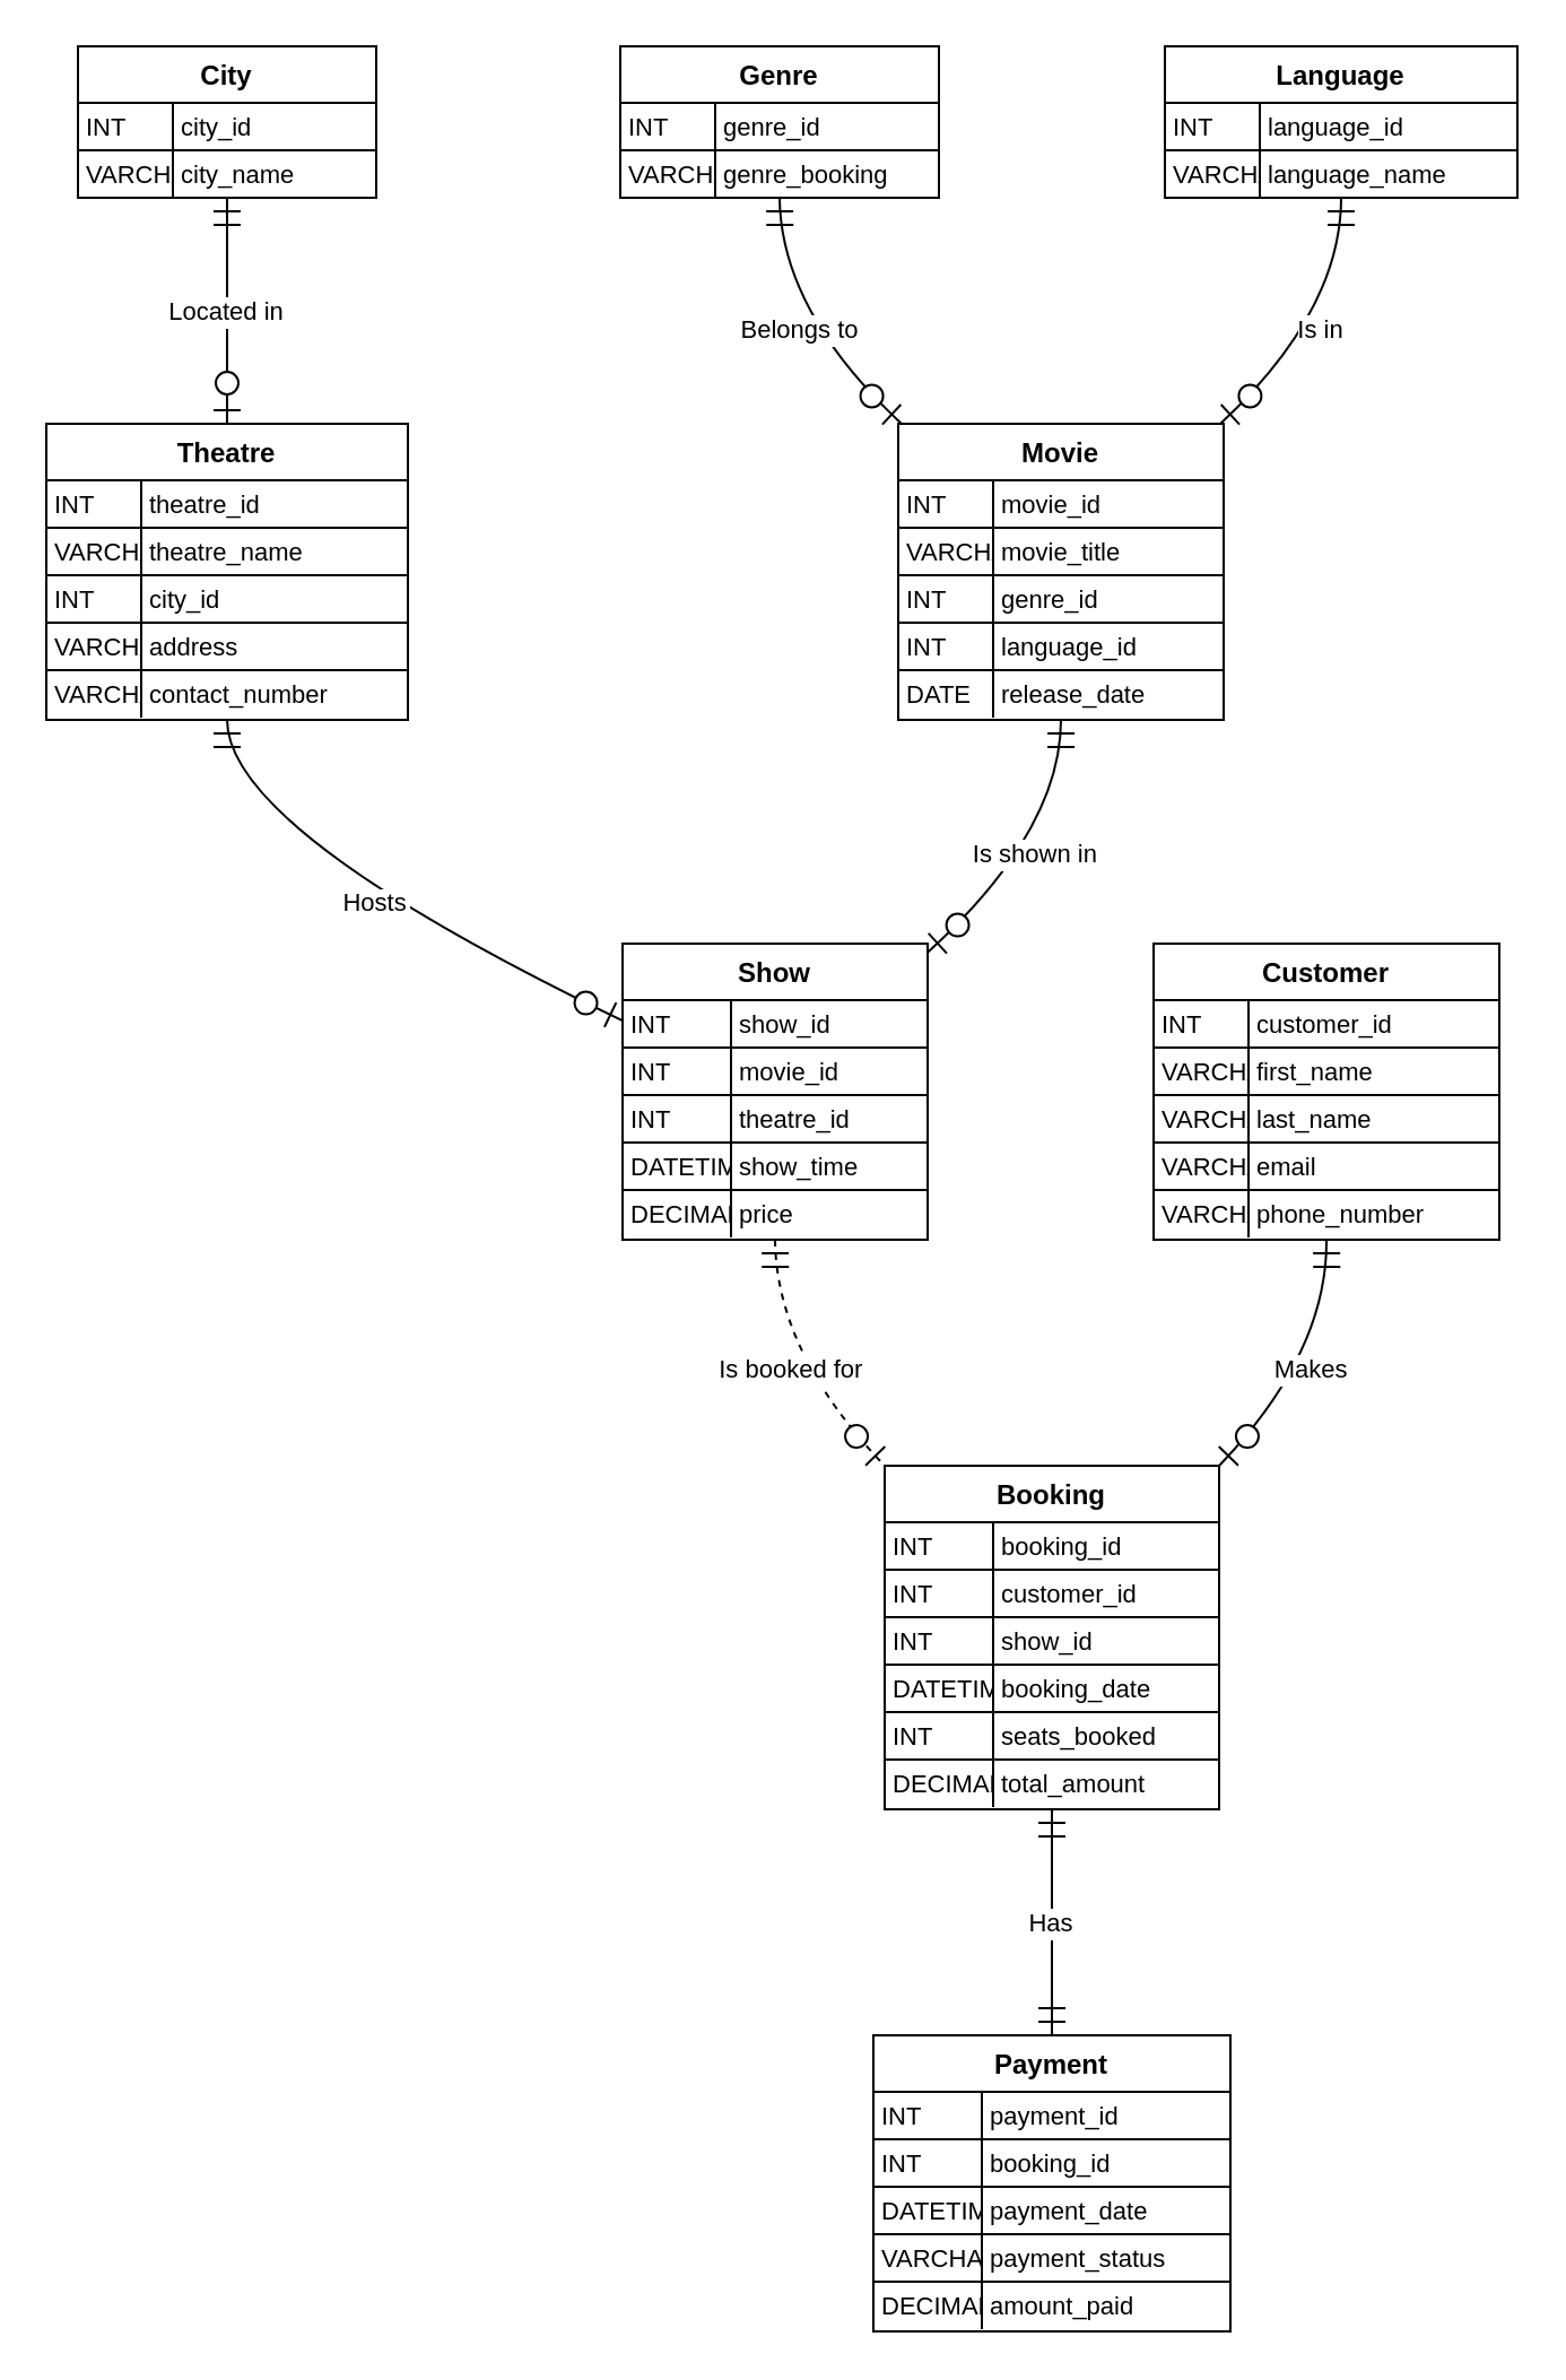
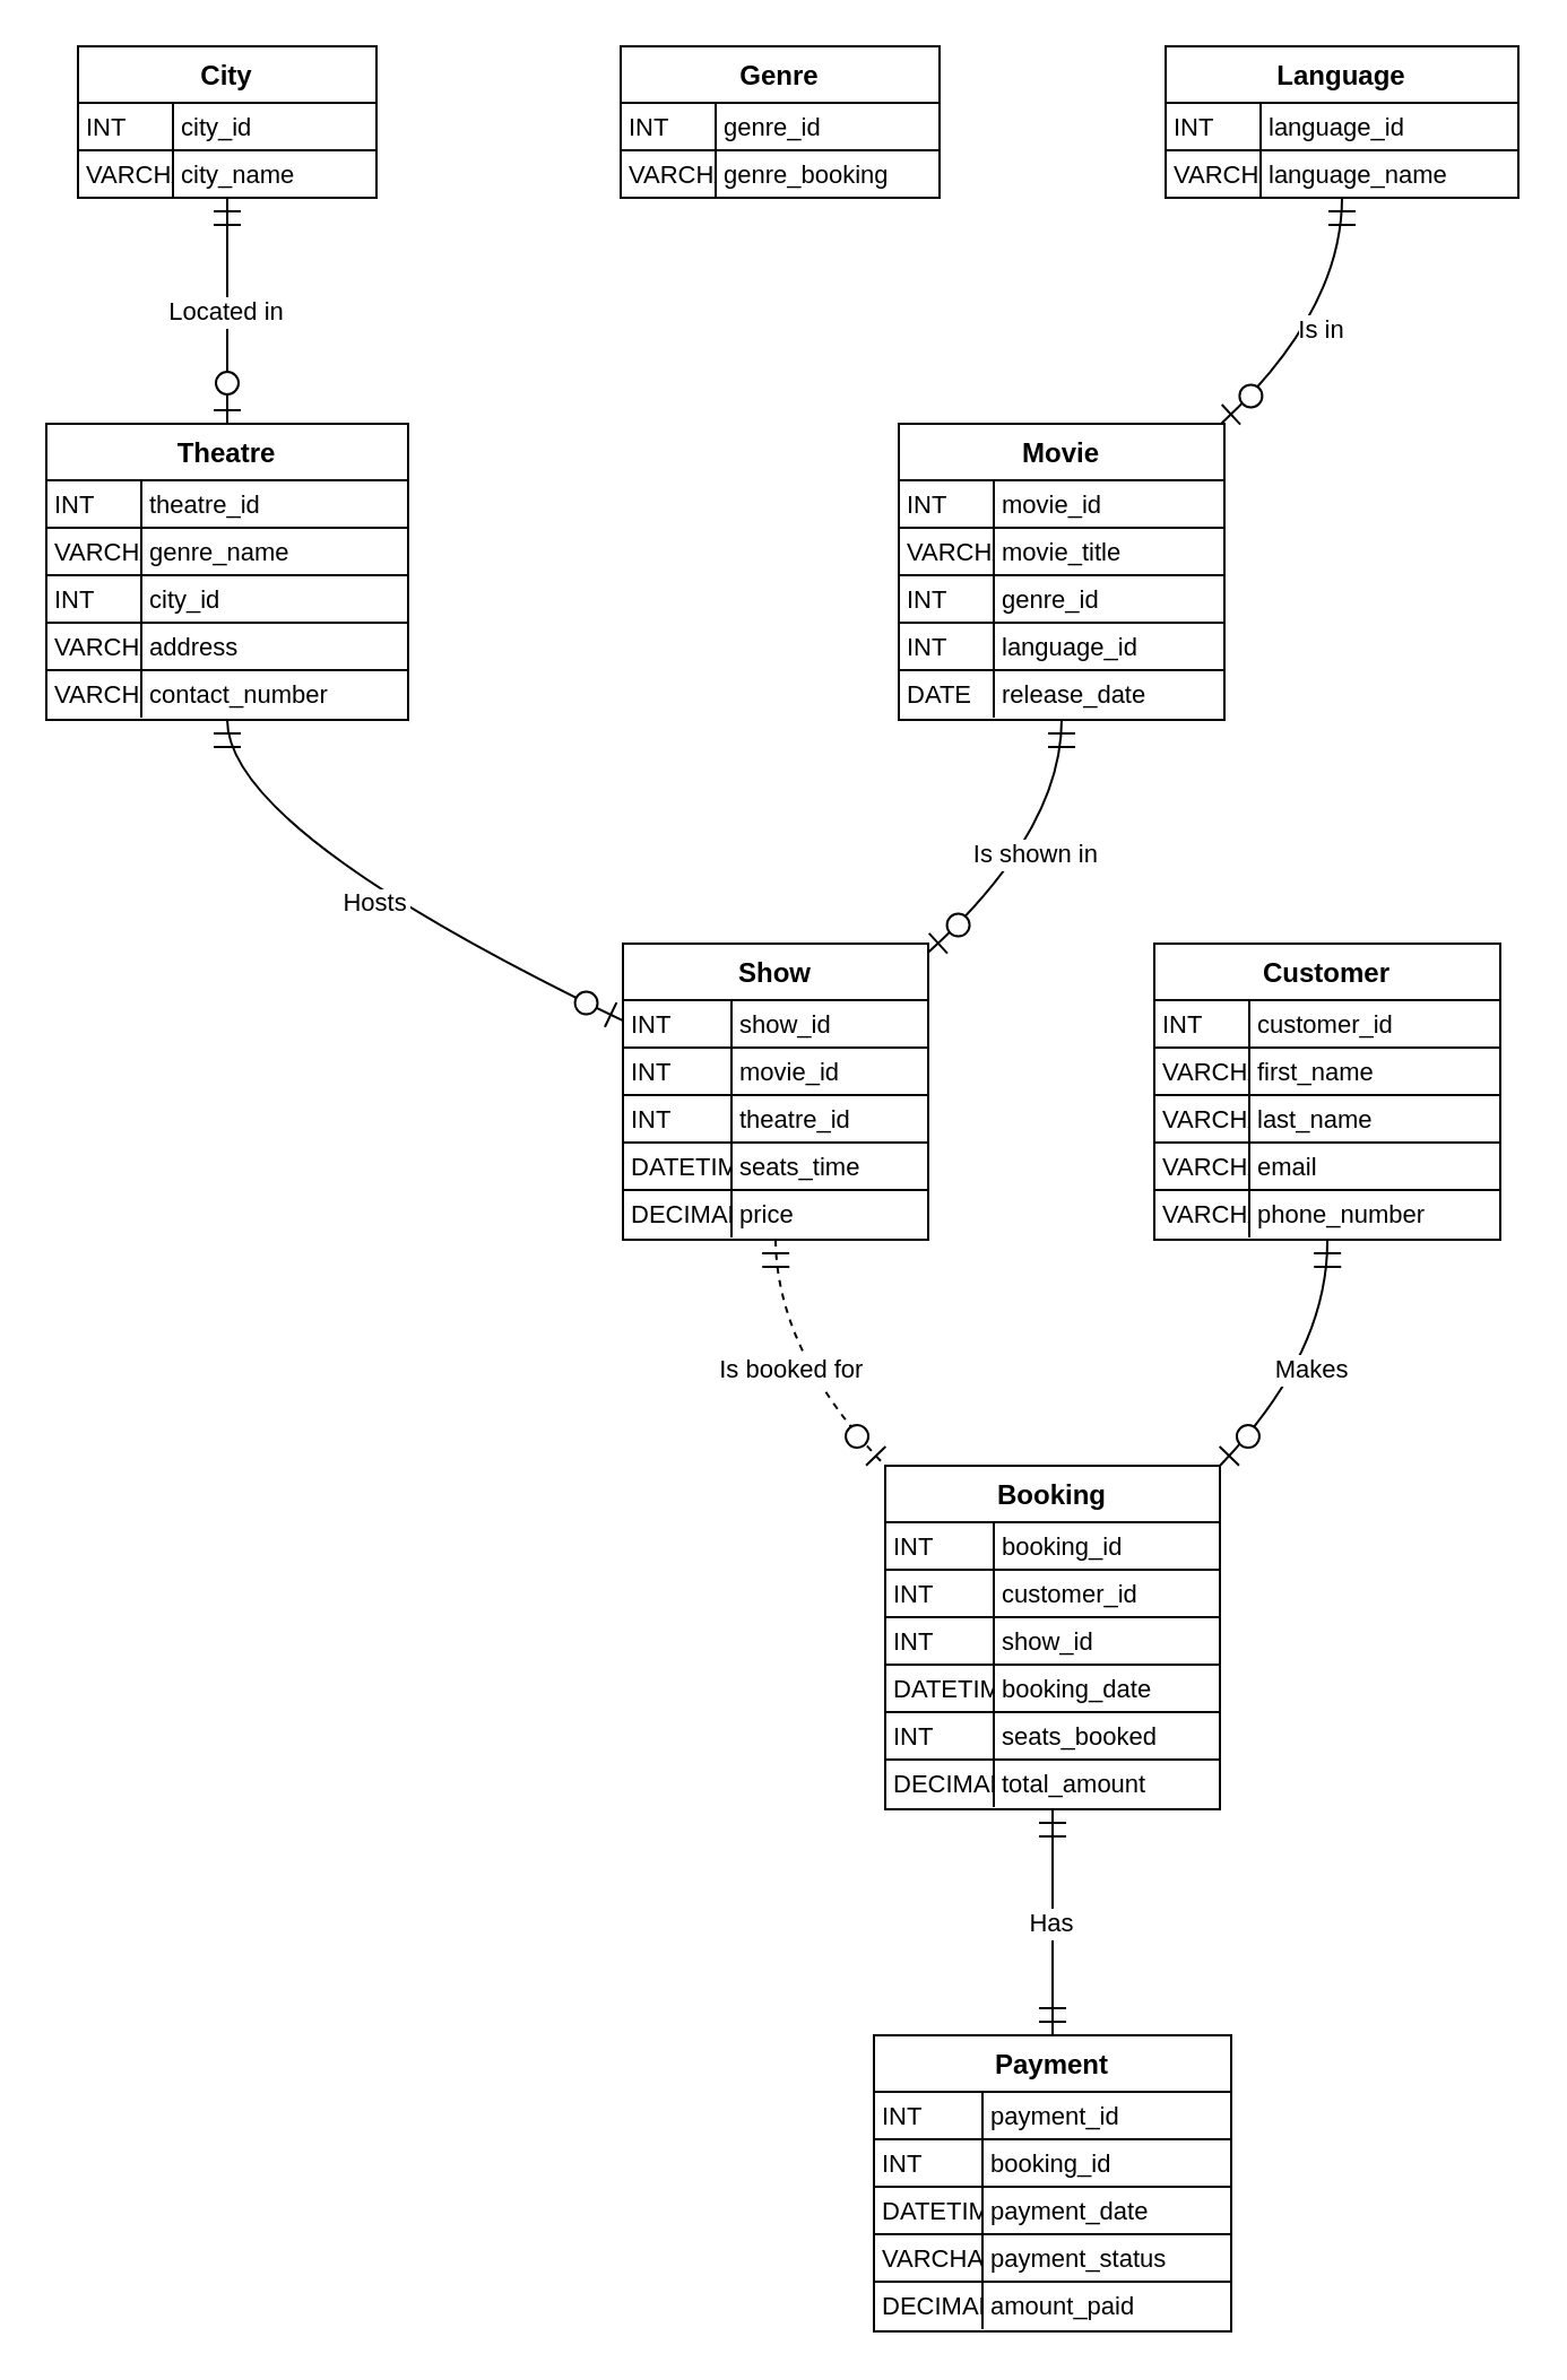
- <mxCell id="125" value="Belongs to" style="curved=1;startArrow=ERmandOne;startSize=10;;endArrow=ERzeroToOne;endSize=10;;exitX=0.5;exitY=1;entryX=0.01;entryY=0;rounded=0;" edge="1" parent="1" source="25" target="39"><mxGeometry relative="1" as="geometry"><Array as="points"><mxPoint x="345" y="137" /></Array></mxGeometry></mxCell>
- <mxCell id="15" value="theatre_name" style="shape=partialRectangle;connectable=0;fillColor=none;top=0;left=0;bottom=0;right=0;align=left;spacingLeft=2;overflow=hidden;fontSize=11;" vertex="1" parent="13"><mxGeometry x="42" width="118" height="21" as="geometry"><mxRectangle width="118" height="21" as="alternateBounds" /></mxGeometry></mxCell>
+ <mxCell id="15" value="genre_name" style="shape=partialRectangle;connectable=0;fillColor=none;top=0;left=0;bottom=0;right=0;align=left;spacingLeft=2;overflow=hidden;fontSize=11;" vertex="1" parent="13"><mxGeometry x="42" width="118" height="21" as="geometry"><mxRectangle width="118" height="21" as="alternateBounds" /></mxGeometry></mxCell>
- <mxCell id="67" value="show_time" style="shape=partialRectangle;connectable=0;fillColor=none;top=0;left=0;bottom=0;right=0;align=left;spacingLeft=2;overflow=hidden;fontSize=11;" vertex="1" parent="65"><mxGeometry x="48" width="87" height="21" as="geometry"><mxRectangle width="87" height="21" as="alternateBounds" /></mxGeometry></mxCell>
+ <mxCell id="67" value="seats_time" style="shape=partialRectangle;connectable=0;fillColor=none;top=0;left=0;bottom=0;right=0;align=left;spacingLeft=2;overflow=hidden;fontSize=11;" vertex="1" parent="65"><mxGeometry x="48" width="87" height="21" as="geometry"><mxRectangle width="87" height="21" as="alternateBounds" /></mxGeometry></mxCell>
